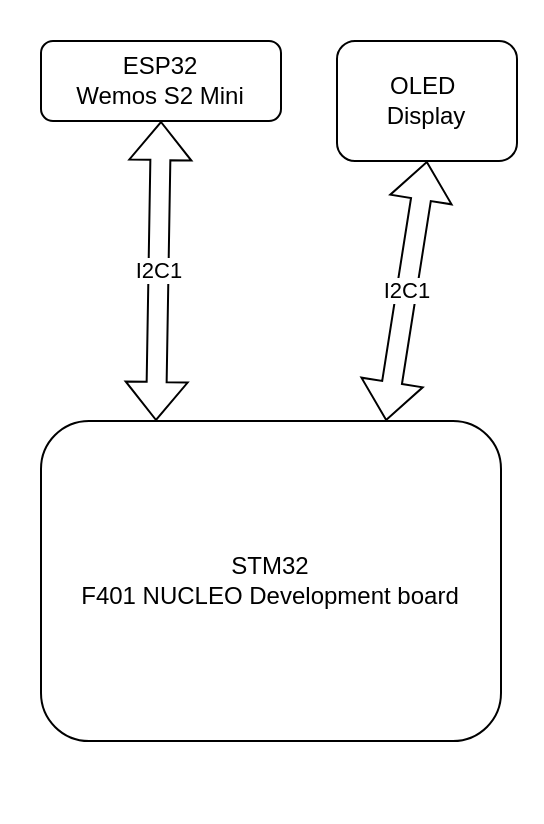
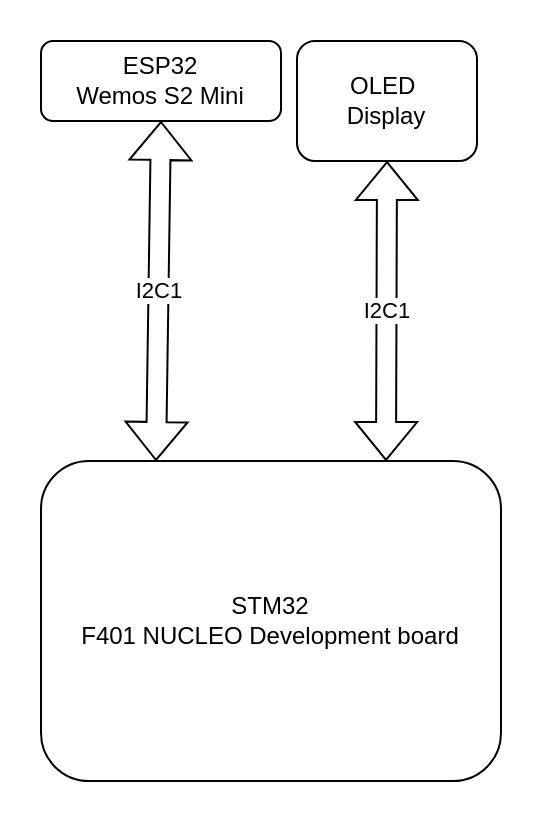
- <mxCell id="6" value="OLED&amp;nbsp;&lt;div&gt;Display&lt;/div&gt;" style="rounded=1;whiteSpace=wrap;html=1;" vertex="1" parent="1"><mxGeometry x="168" y="20" width="90" height="60" as="geometry" /></mxCell>
+ <mxCell id="6" value="OLED&amp;nbsp;&lt;div&gt;Display&lt;/div&gt;" style="rounded=1;whiteSpace=wrap;html=1;" vertex="1" parent="1"><mxGeometry x="148" y="20" width="90" height="60" as="geometry" /></mxCell>
- <mxCell id="2" value="STM32&lt;div&gt;F401 NUCLEO Development board&lt;/div&gt;" style="rounded=1;whiteSpace=wrap;html=1;" parent="1" vertex="1"><mxGeometry x="20" y="210" width="230" height="160" as="geometry" /></mxCell>
+ <mxCell id="2" value="STM32&lt;div&gt;F401 NUCLEO Development board&lt;/div&gt;" style="rounded=1;whiteSpace=wrap;html=1;" parent="1" vertex="1"><mxGeometry x="20" y="230" width="230" height="160" as="geometry" /></mxCell>
